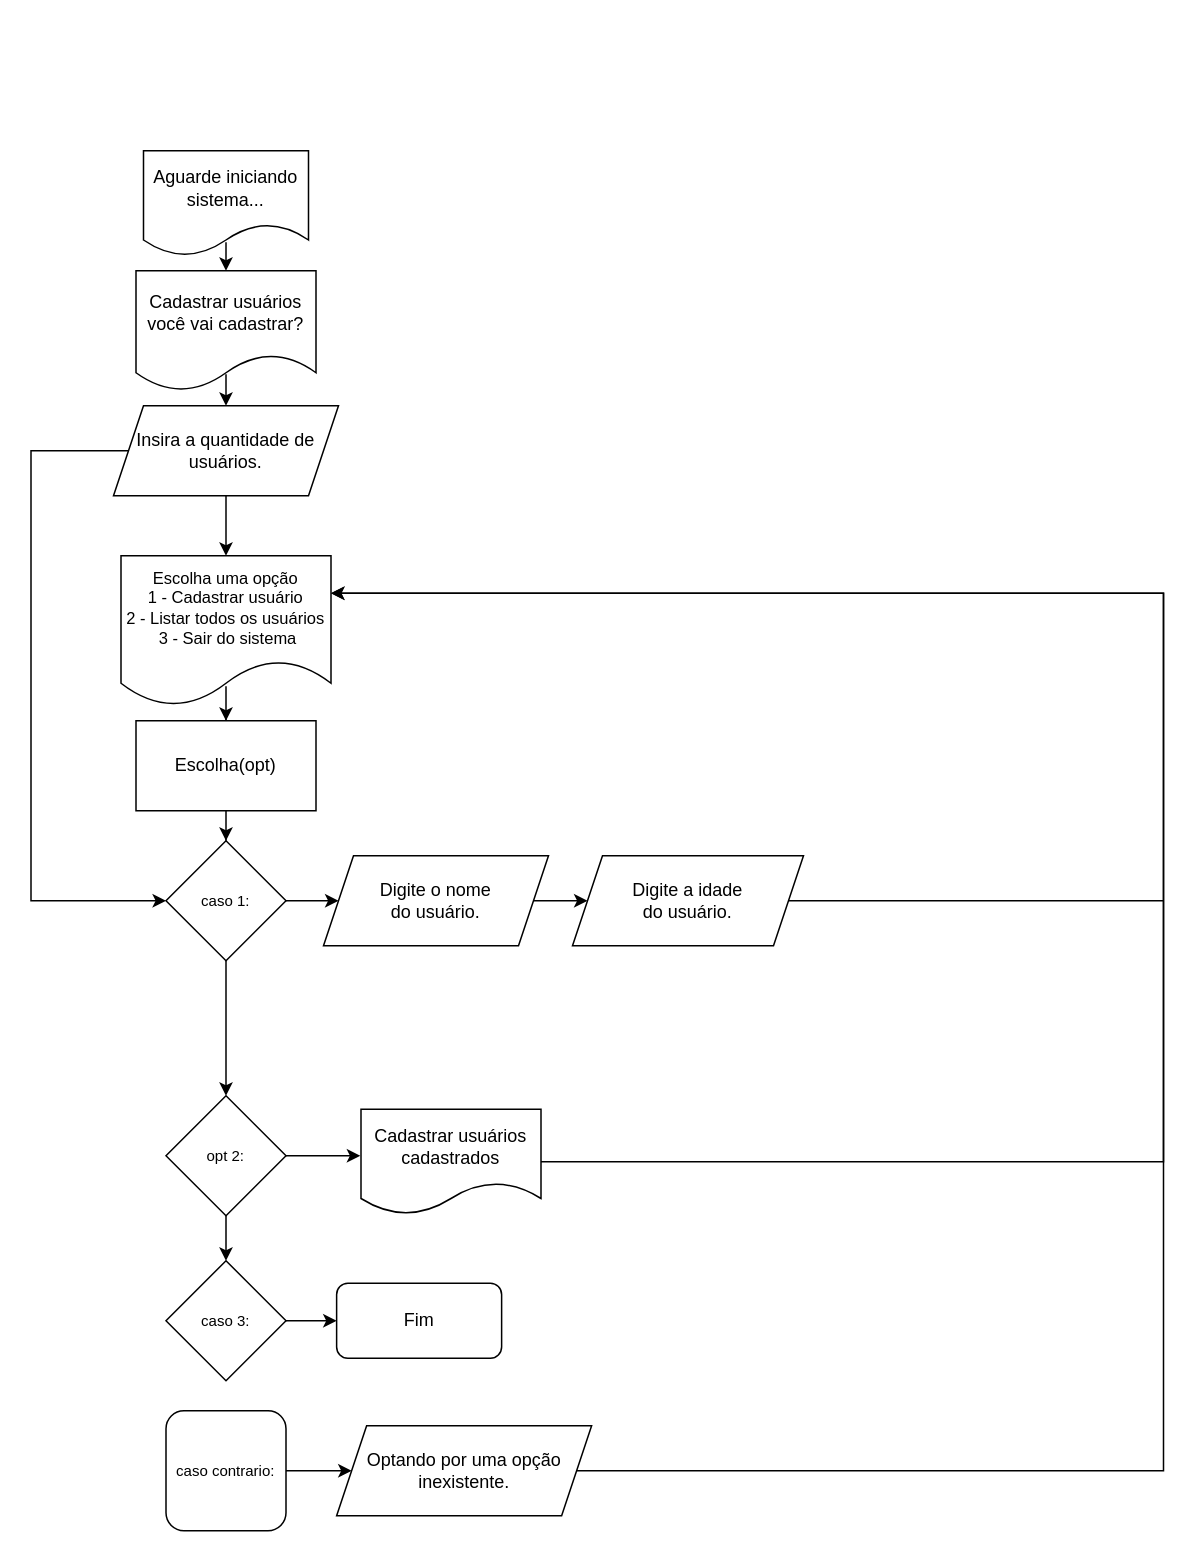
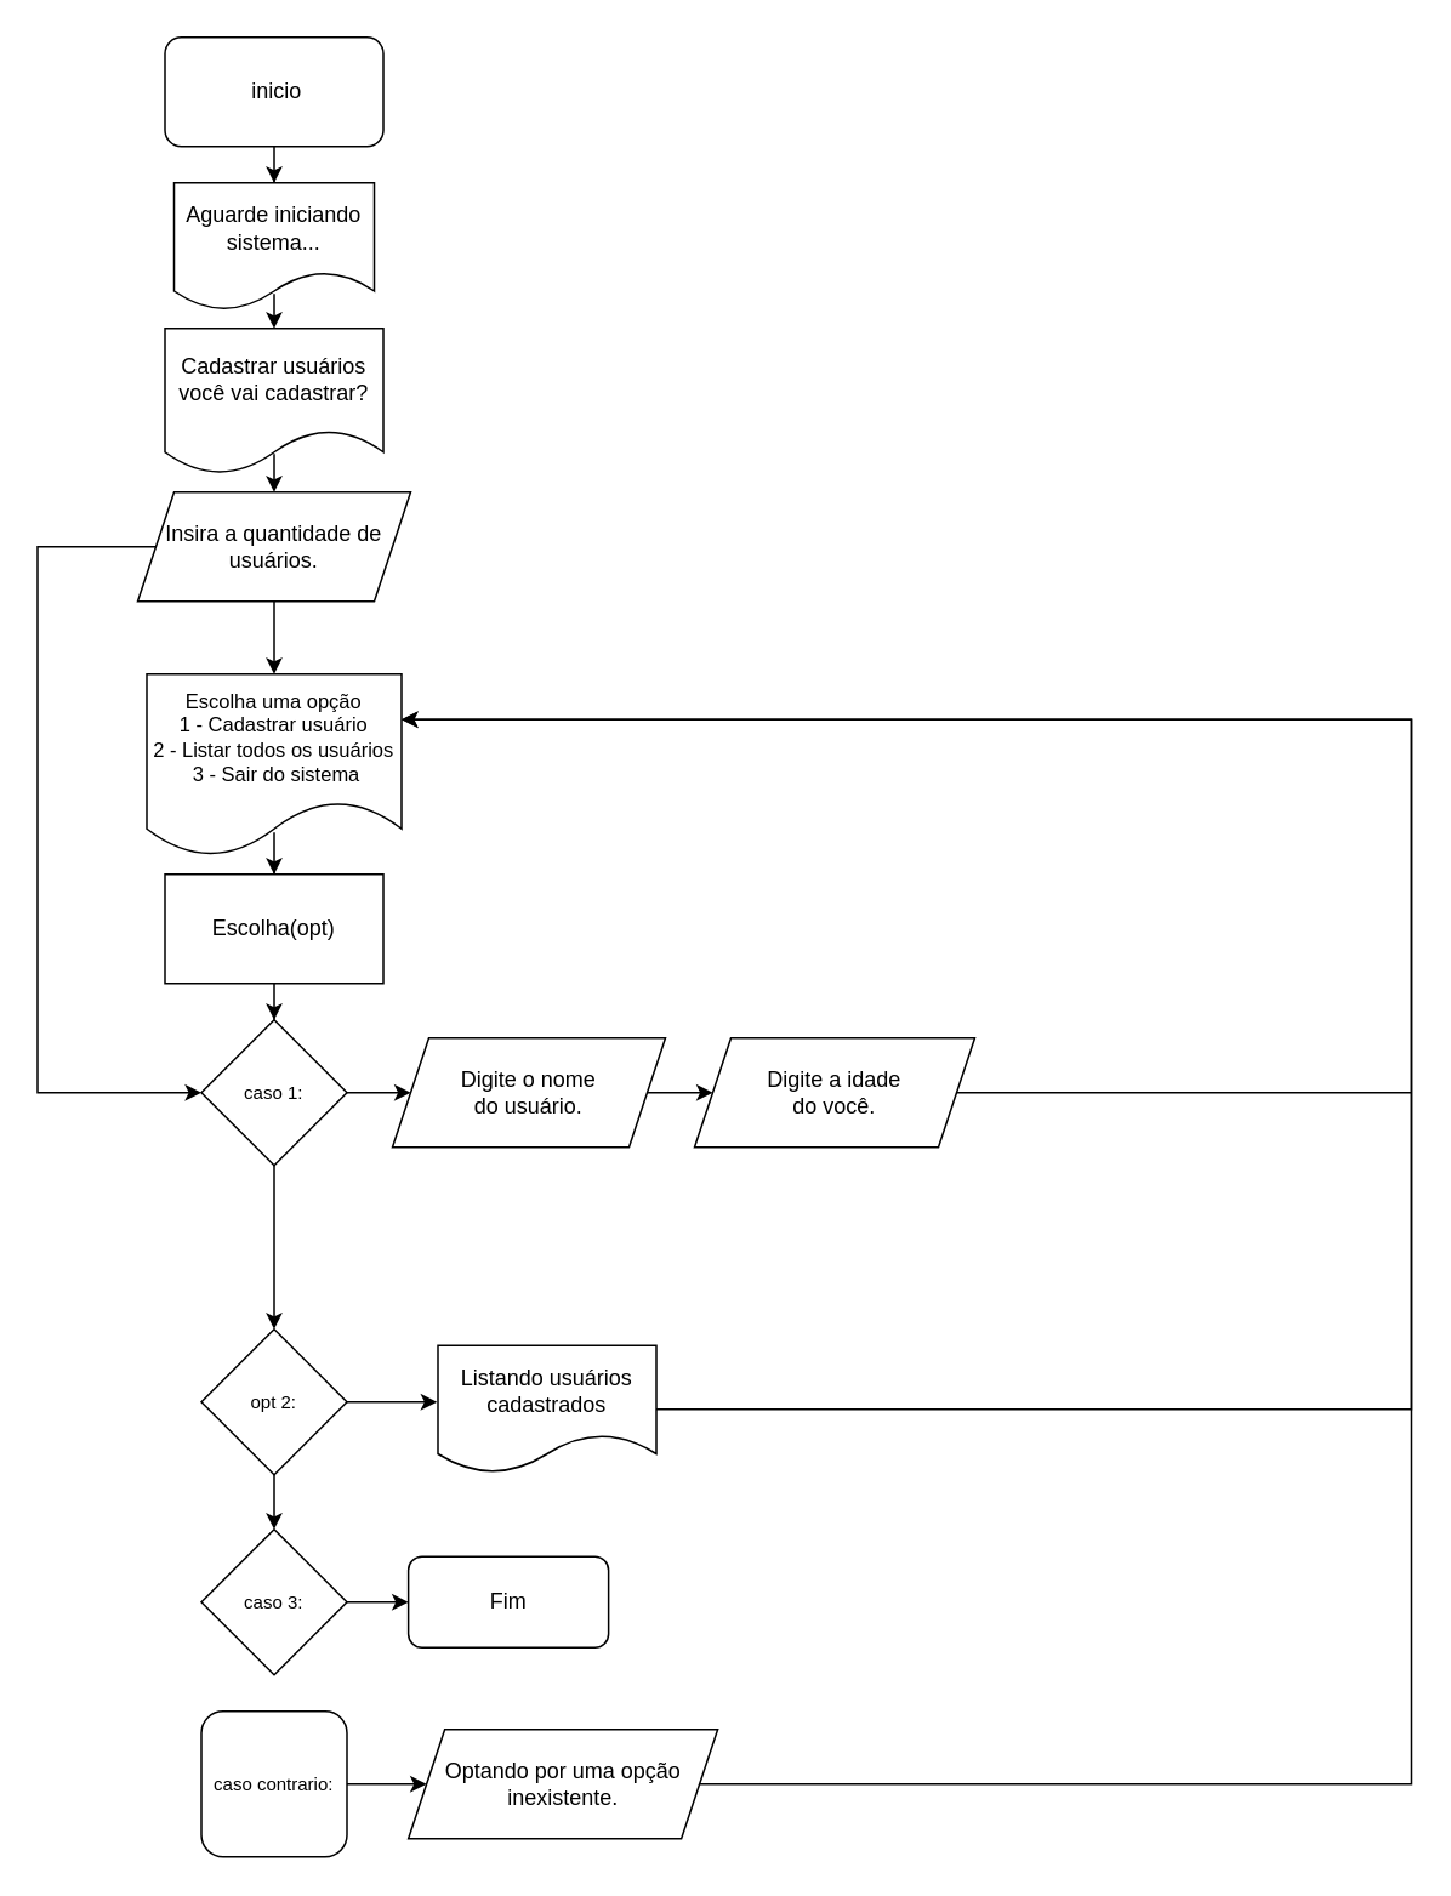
+ <mxCell id="3" value="&lt;font style=&quot;vertical-align: inherit;&quot;&gt;&lt;font style=&quot;vertical-align: inherit;&quot;&gt;&lt;font style=&quot;vertical-align: inherit;&quot;&gt;&lt;font style=&quot;vertical-align: inherit;&quot;&gt;&amp;nbsp;inicio&lt;/font&gt;&lt;/font&gt;&lt;/font&gt;&lt;/font&gt;" style="rounded=1;whiteSpace=wrap;html=1;" parent="1" vertex="1"><mxGeometry x="90" width="120" height="60" as="geometry" y="20" /></mxCell>
+ <mxCell id="2" value="" style="edgeStyle=orthogonalEdgeStyle;rounded=0;orthogonalLoop=1;jettySize=auto;html=1;" edge="1" parent="1" source="3" target="31"><mxGeometry relative="1" as="geometry" /></mxCell>
- <mxCell id="27" value="Digite a idade&lt;br&gt;do usuário." style="shape=parallelogram;perimeter=parallelogramPerimeter;whiteSpace=wrap;html=1;fixedSize=1;" parent="1" vertex="1"><mxGeometry x="381" y="570" width="154" height="60" as="geometry" /></mxCell>
+ <mxCell id="27" value="Digite a idade&lt;br&gt;do você." style="shape=parallelogram;perimeter=parallelogramPerimeter;whiteSpace=wrap;html=1;fixedSize=1;" parent="1" vertex="1"><mxGeometry x="381" y="570" width="154" height="60" as="geometry" /></mxCell>
- <mxCell id="33" value="Cadastrar usuários cadastrados" style="shape=document;whiteSpace=wrap;html=1;boundedLbl=1;" vertex="1" parent="1"><mxGeometry x="240" y="739" width="120" height="70" as="geometry" /></mxCell>
+ <mxCell id="33" value="Listando usuários cadastrados" style="shape=document;whiteSpace=wrap;html=1;boundedLbl=1;" vertex="1" parent="1"><mxGeometry x="240" y="739" width="120" height="70" as="geometry" /></mxCell>
